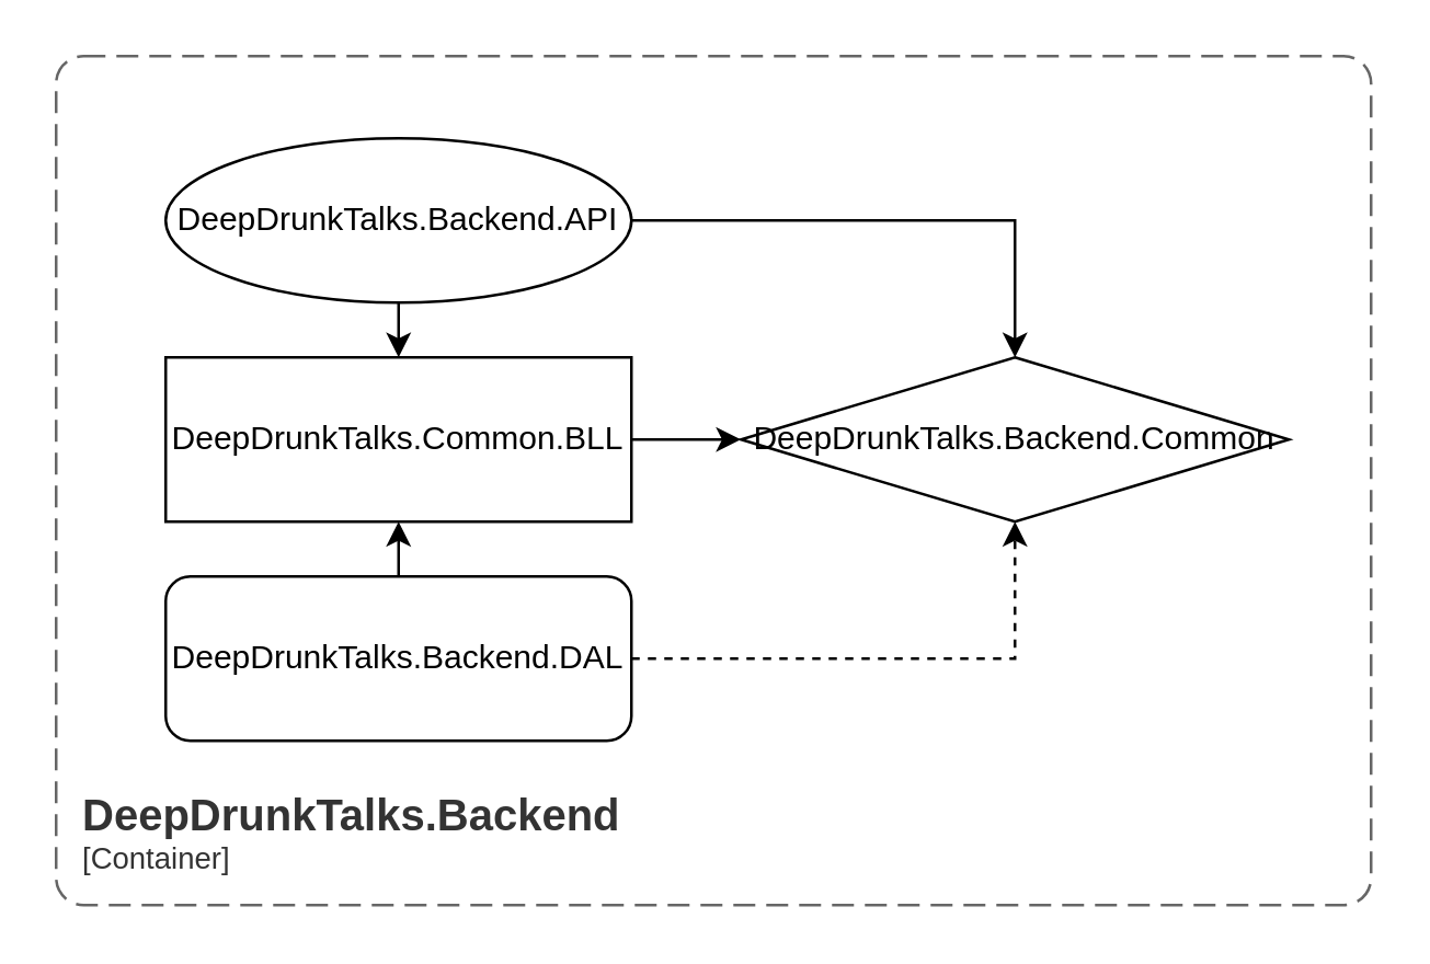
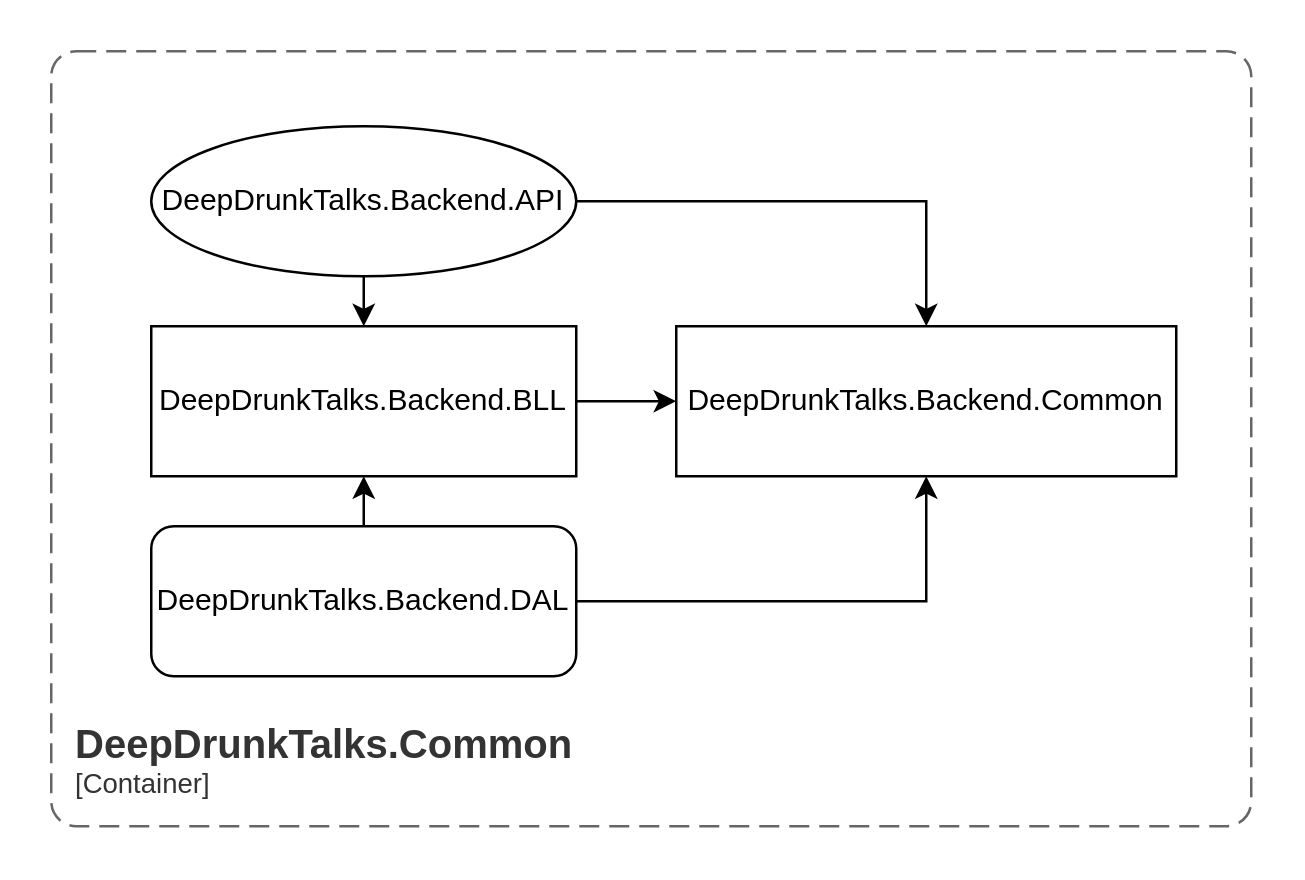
- <mxCell id="5" value="DeepDrunkTalks.Common.BLL" style="rounded=0;whiteSpace=wrap;html=1;" vertex="1" parent="1"><mxGeometry x="60" y="130" width="170" height="60" as="geometry" /></mxCell>
+ <mxCell id="5" value="DeepDrunkTalks.Backend.BLL" style="rounded=0;whiteSpace=wrap;html=1;" vertex="1" parent="1"><mxGeometry x="60" y="130" width="170" height="60" as="geometry" /></mxCell>
- <mxCell id="8" value="DeepDrunkTalks.Backend.Common" style="rhombus;whiteSpace=wrap;html=1;" vertex="1" parent="1"><mxGeometry x="270" y="130" width="200" height="60" as="geometry" /></mxCell>
+ <mxCell id="8" value="DeepDrunkTalks.Backend.Common" style="rounded=0;whiteSpace=wrap;html=1;" vertex="1" parent="1"><mxGeometry x="270" y="130" width="200" height="60" as="geometry" /></mxCell>
- <mxCell id="6" style="edgeStyle=orthogonalEdgeStyle;rounded=0;orthogonalLoop=1;jettySize=auto;html=1;dashed=1;" edge="1" parent="1" source="7" target="8"><mxGeometry relative="1" as="geometry" /></mxCell>
+ <mxCell id="6" style="edgeStyle=orthogonalEdgeStyle;rounded=0;orthogonalLoop=1;jettySize=auto;html=1;" edge="1" parent="1" source="7" target="8"><mxGeometry relative="1" as="geometry" /></mxCell>
- <mxCell id="2" value="&lt;font style=&quot;font-size: 16px&quot;&gt;&lt;b&gt;&lt;div style=&quot;text-align: left&quot;&gt;DeepDrunkTalks.Backend&lt;/div&gt;&lt;/b&gt;&lt;/font&gt;&lt;div style=&quot;text-align: left&quot;&gt;[Container]&lt;/div&gt;" style="rounded=1;fontSize=11;whiteSpace=wrap;html=1;dashed=1;arcSize=20;fillColor=none;strokeColor=#666666;fontColor=#333333;labelBackgroundColor=none;align=left;verticalAlign=bottom;labelBorderColor=none;spacingTop=0;spacing=10;dashPattern=8 4;metaEdit=1;rotatable=0;perimeter=rectanglePerimeter;noLabel=0;labelPadding=0;allowArrows=0;connectable=0;expand=0;recursiveResize=0;editable=1;pointerEvents=0;absoluteArcSize=1;points=[[0.25,0,0],[0.5,0,0],[0.75,0,0],[1,0.25,0],[1,0.5,0],[1,0.75,0],[0.75,1,0],[0.5,1,0],[0.25,1,0],[0,0.75,0],[0,0.5,0],[0,0.25,0]];" vertex="1" parent="1"><mxGeometry x="20" y="20" width="480" height="310" as="geometry" /></mxCell>
+ <mxCell id="2" value="&lt;font style=&quot;font-size: 16px&quot;&gt;&lt;b&gt;&lt;div style=&quot;text-align: left&quot;&gt;DeepDrunkTalks.Common&lt;/div&gt;&lt;/b&gt;&lt;/font&gt;&lt;div style=&quot;text-align: left&quot;&gt;[Container]&lt;/div&gt;" style="rounded=1;fontSize=11;whiteSpace=wrap;html=1;dashed=1;arcSize=20;fillColor=none;strokeColor=#666666;fontColor=#333333;labelBackgroundColor=none;align=left;verticalAlign=bottom;labelBorderColor=none;spacingTop=0;spacing=10;dashPattern=8 4;metaEdit=1;rotatable=0;perimeter=rectanglePerimeter;noLabel=0;labelPadding=0;allowArrows=0;connectable=0;expand=0;recursiveResize=0;editable=1;pointerEvents=0;absoluteArcSize=1;points=[[0.25,0,0],[0.5,0,0],[0.75,0,0],[1,0.25,0],[1,0.5,0],[1,0.75,0],[0.75,1,0],[0.5,1,0],[0.25,1,0],[0,0.75,0],[0,0.5,0],[0,0.25,0]];" vertex="1" parent="1"><mxGeometry x="20" y="20" width="480" height="310" as="geometry" /></mxCell>
